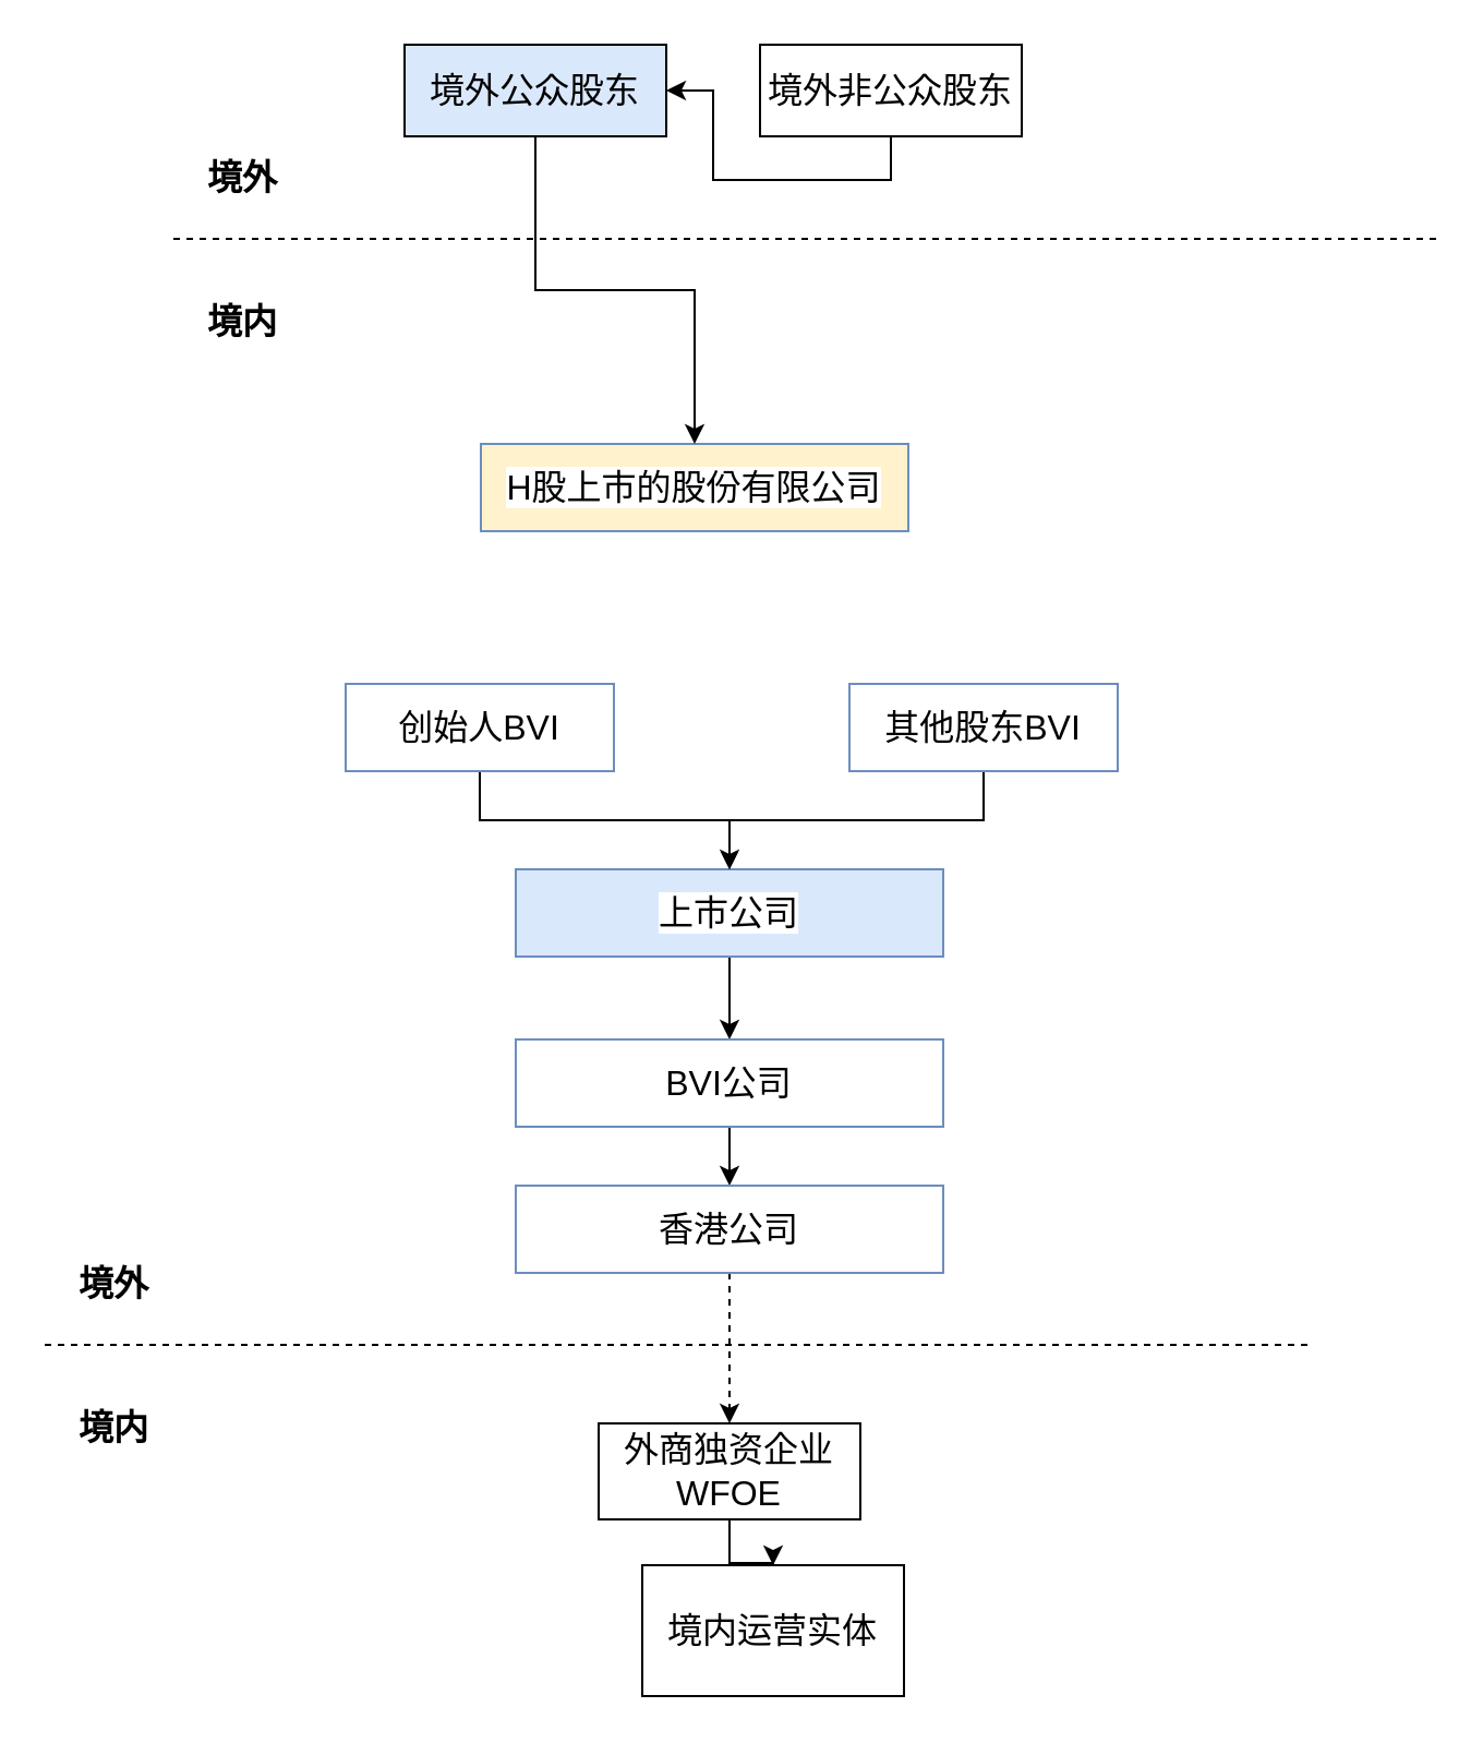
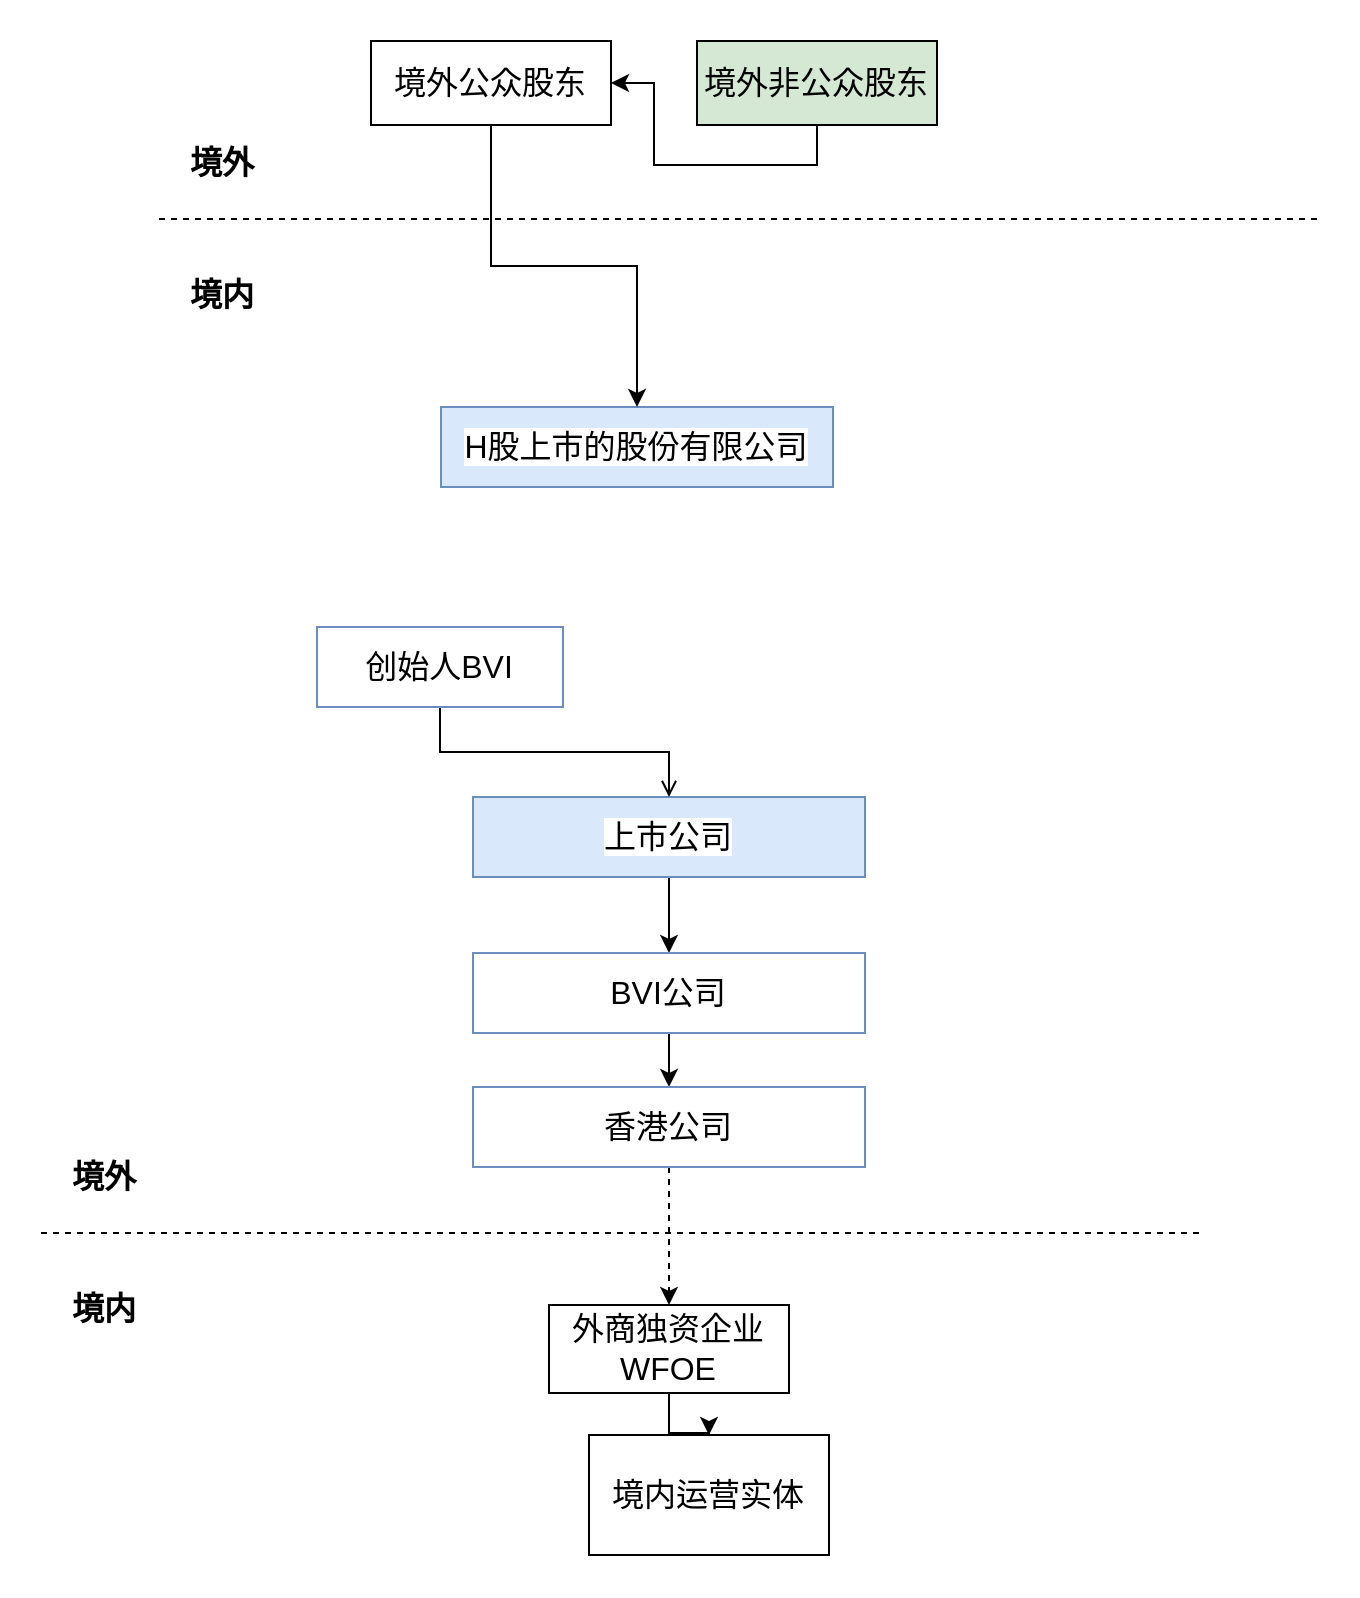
- <mxCell id="7" value="境外公众股东" style="rounded=0;whiteSpace=wrap;html=1;labelBackgroundColor=none;labelBorderColor=none;fontSize=16;fillColor=#dae8fc;" vertex="1" parent="1"><mxGeometry x="185" y="20" width="120" height="42" as="geometry" /></mxCell>
+ <mxCell id="7" value="境外公众股东" style="rounded=0;whiteSpace=wrap;html=1;labelBackgroundColor=none;labelBorderColor=none;fontSize=16;" vertex="1" parent="1"><mxGeometry x="185" y="20" width="120" height="42" as="geometry" /></mxCell>
- <mxCell id="9" value="境外非公众股东" style="rounded=0;whiteSpace=wrap;html=1;labelBackgroundColor=none;labelBorderColor=none;fontSize=16;" vertex="1" parent="1"><mxGeometry x="348" y="20" width="120" height="42" as="geometry" /></mxCell>
+ <mxCell id="9" value="境外非公众股东" style="rounded=0;whiteSpace=wrap;html=1;labelBackgroundColor=none;labelBorderColor=none;fontSize=16;fillColor=#d5e8d4;" vertex="1" parent="1"><mxGeometry x="348" y="20" width="120" height="42" as="geometry" /></mxCell>
- <mxCell id="5" value="H股上市的股份有限公司" style="rounded=0;whiteSpace=wrap;html=1;fontSize=16;labelBackgroundColor=default;labelBorderColor=none;fillColor=#fff2cc;strokeColor=#6c8ebf;" vertex="1" parent="1"><mxGeometry x="220" y="203" width="196" height="40" as="geometry" /></mxCell>
+ <mxCell id="5" value="H股上市的股份有限公司" style="rounded=0;whiteSpace=wrap;html=1;fontSize=16;labelBackgroundColor=default;labelBorderColor=none;fillColor=#dae8fc;strokeColor=#6c8ebf;" vertex="1" parent="1"><mxGeometry x="220" y="203" width="196" height="40" as="geometry" /></mxCell>
- <mxCell id="25" value="其他股东BVI" style="rounded=0;whiteSpace=wrap;html=1;fontSize=16;labelBackgroundColor=default;labelBorderColor=none;fillColor=none;strokeColor=#6c8ebf;" vertex="1" parent="1"><mxGeometry x="389" y="313" width="123" height="40" as="geometry" /></mxCell>
- <mxCell id="24" style="edgeStyle=orthogonalEdgeStyle;rounded=0;orthogonalLoop=1;jettySize=auto;html=1;exitX=0.5;exitY=1;exitDx=0;exitDy=0;entryX=0.5;entryY=0;entryDx=0;entryDy=0;fontSize=16;" edge="1" parent="1" source="25" target="14"><mxGeometry relative="1" as="geometry" /></mxCell>
